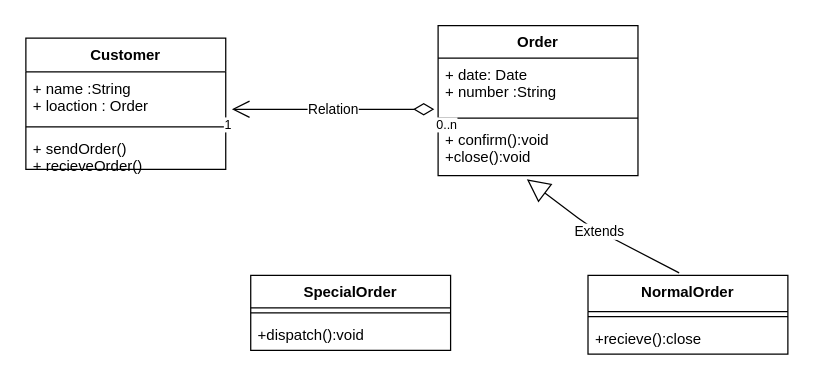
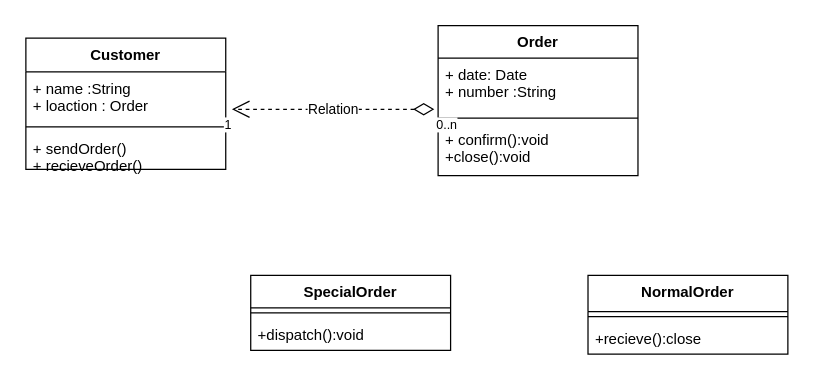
- <mxCell id="17" value="Relation" style="endArrow=open;html=1;endSize=12;startArrow=diamondThin;startSize=14;startFill=0;edgeStyle=orthogonalEdgeStyle;exitX=-0.019;exitY=0.932;exitDx=0;exitDy=0;exitPerimeter=0;entryX=1.031;entryY=0.75;entryDx=0;entryDy=0;entryPerimeter=0;" edge="1" parent="1" source="7" target="3"><mxGeometry relative="1" as="geometry"><mxPoint x="220" y="160" as="sourcePoint" /><mxPoint x="380" y="160" as="targetPoint" /></mxGeometry></mxCell>
+ <mxCell id="17" value="Relation" style="endArrow=open;html=1;endSize=12;startArrow=diamondThin;startSize=14;startFill=0;edgeStyle=orthogonalEdgeStyle;exitX=-0.019;exitY=0.932;exitDx=0;exitDy=0;exitPerimeter=0;entryX=1.031;entryY=0.75;entryDx=0;entryDy=0;entryPerimeter=0;dashed=1;" edge="1" parent="1" source="7" target="3"><mxGeometry relative="1" as="geometry"><mxPoint x="220" y="160" as="sourcePoint" /><mxPoint x="380" y="160" as="targetPoint" /></mxGeometry></mxCell>
- <mxCell id="16" value="Extends" style="endArrow=block;endSize=16;endFill=0;html=1;exitX=0.456;exitY=-0.032;exitDx=0;exitDy=0;exitPerimeter=0;entryX=0.444;entryY=1.071;entryDx=0;entryDy=0;entryPerimeter=0;" edge="1" parent="1" source="13" target="9"><mxGeometry width="160" relative="1" as="geometry"><mxPoint x="220" y="160" as="sourcePoint" /><mxPoint x="380" y="160" as="targetPoint" /><Array as="points"><mxPoint x="470" y="180" /></Array></mxGeometry></mxCell>
